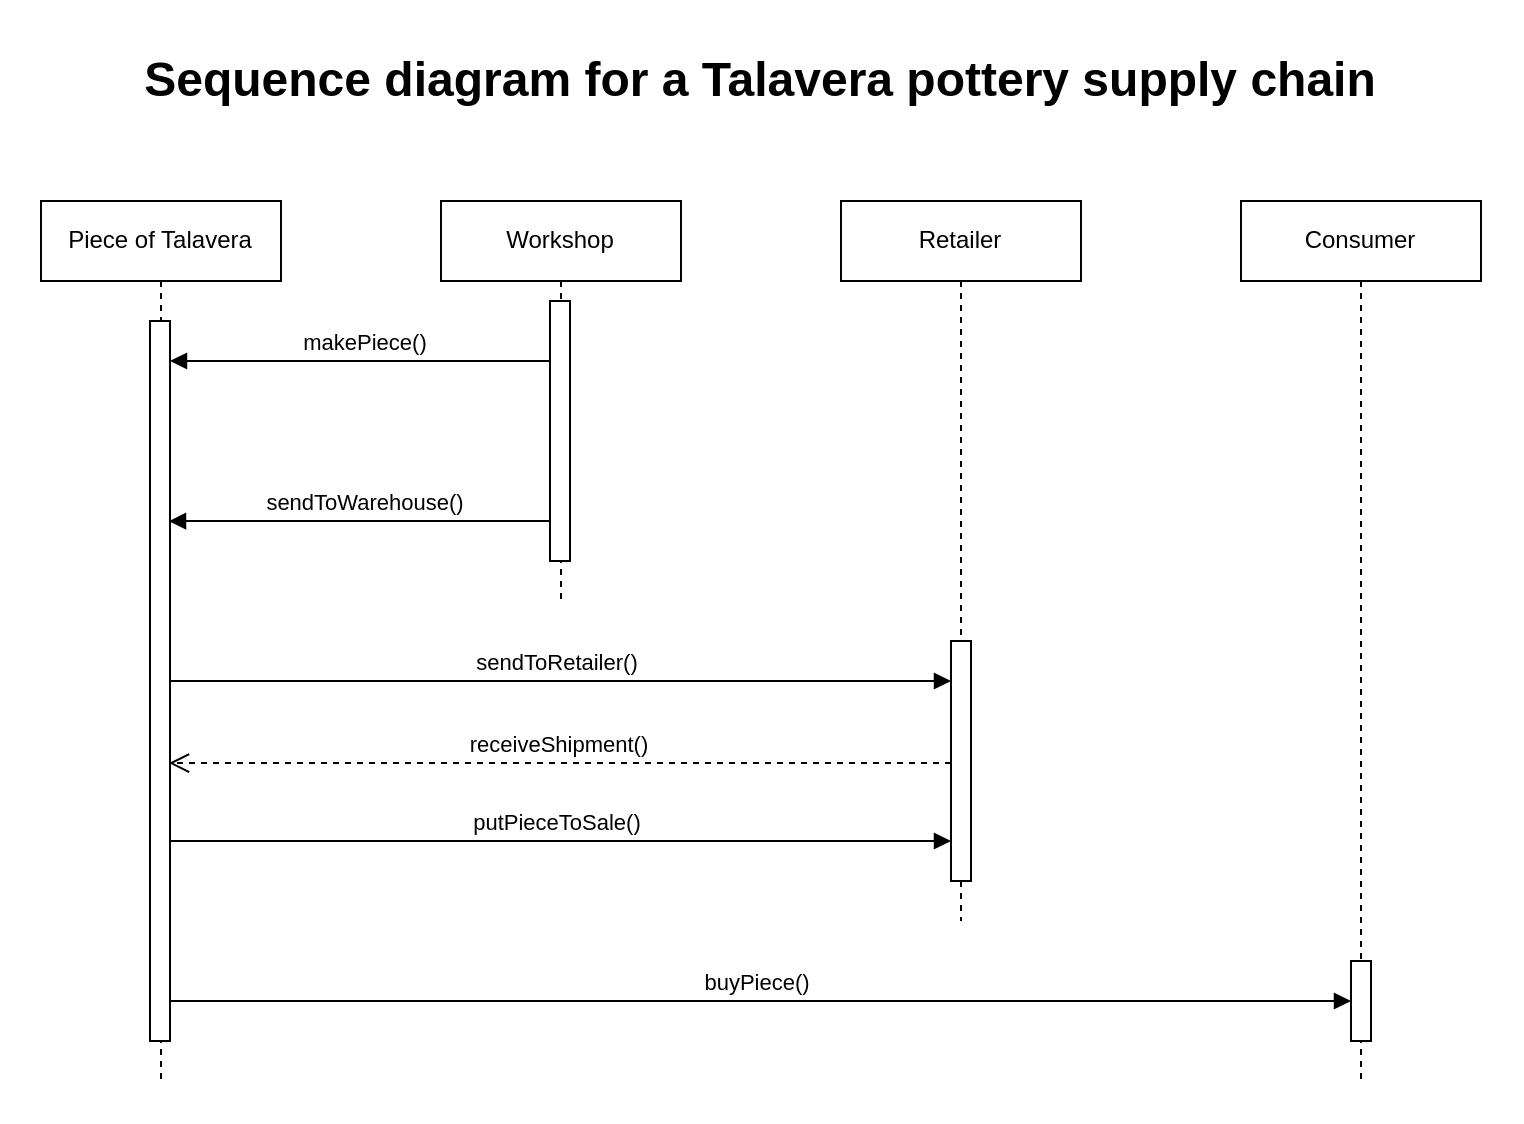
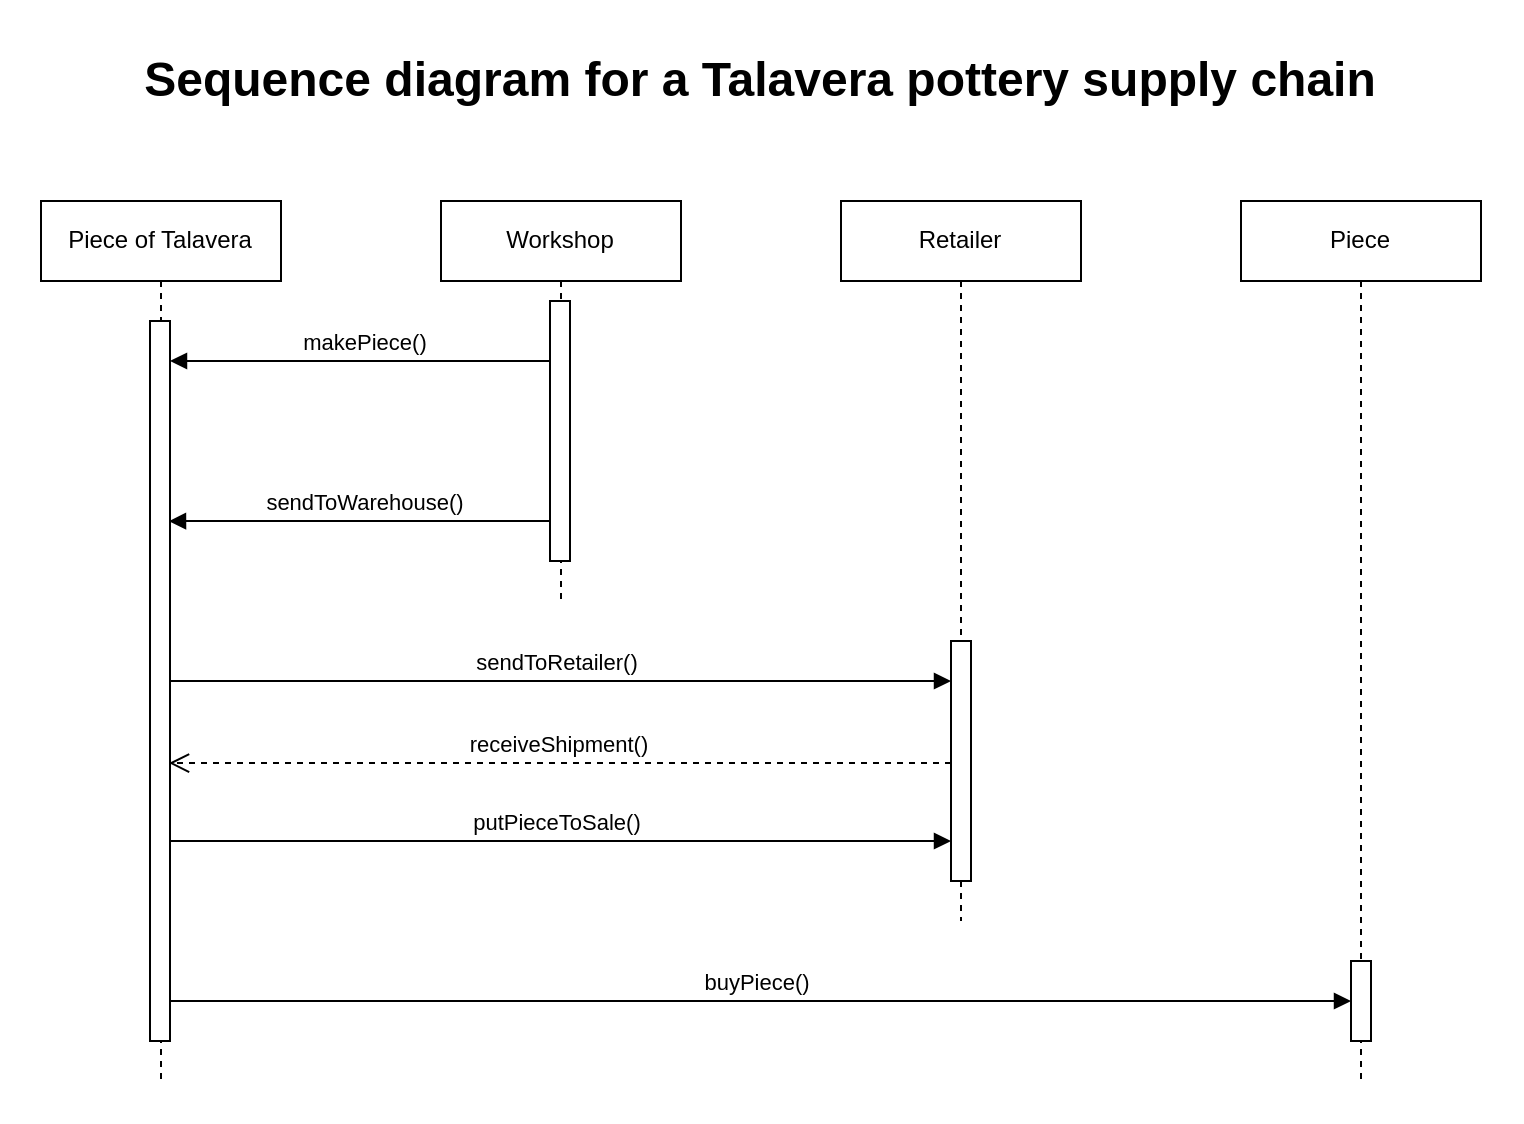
- <mxCell id="13" value="Consumer" style="shape=umlLifeline;perimeter=lifelinePerimeter;whiteSpace=wrap;html=1;container=1;collapsible=0;recursiveResize=0;outlineConnect=0;" parent="1" vertex="1"><mxGeometry x="620" y="100" width="120" height="440" as="geometry" /></mxCell>
+ <mxCell id="13" value="Piece" style="shape=umlLifeline;perimeter=lifelinePerimeter;whiteSpace=wrap;html=1;container=1;collapsible=0;recursiveResize=0;outlineConnect=0;" parent="1" vertex="1"><mxGeometry x="620" y="100" width="120" height="440" as="geometry" /></mxCell>
